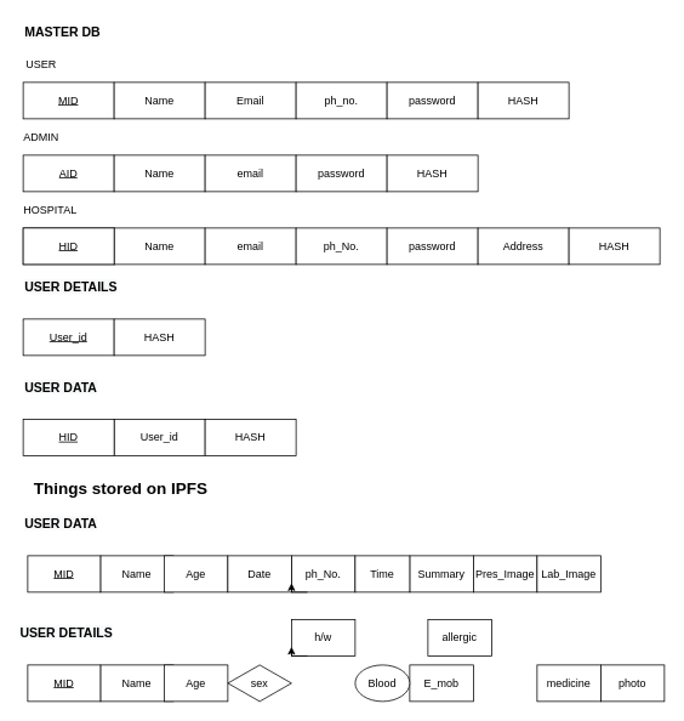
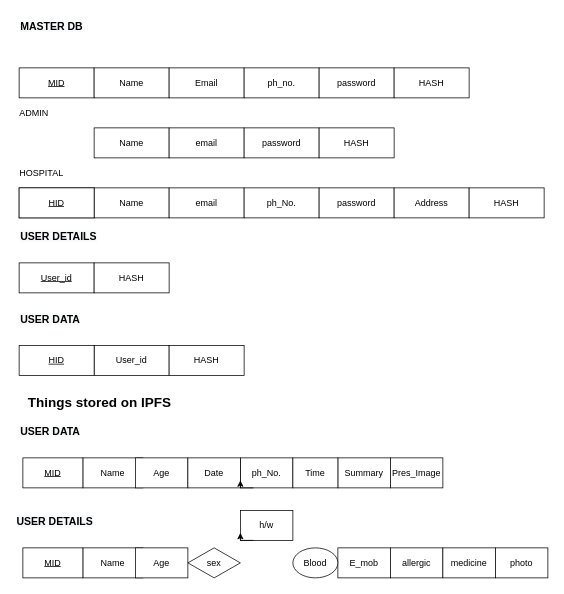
- <mxCell id="17" value="USER" style="text;html=1;strokeColor=none;fillColor=none;align=center;verticalAlign=middle;whiteSpace=wrap;rounded=0;" parent="1" vertex="1"><mxGeometry x="25" y="60" width="40" height="20" as="geometry" /></mxCell>
- <mxCell id="7" value="&lt;u&gt;AID&lt;/u&gt;" style="whiteSpace=wrap;html=1;align=center;" parent="1" vertex="1"><mxGeometry x="25" y="170" width="100" height="40" as="geometry" /></mxCell>
- <mxCell id="42" value="Lab_Image" style="whiteSpace=wrap;html=1;align=center;" vertex="1" parent="1"><mxGeometry x="590" y="610" width="70" height="40" as="geometry" /></mxCell>
- <mxCell id="47" value="allergic" style="whiteSpace=wrap;html=1;align=center;" vertex="1" parent="1"><mxGeometry x="470" y="680" width="70" height="40" as="geometry" /></mxCell>
+ <mxCell id="47" value="allergic" style="whiteSpace=wrap;html=1;align=center;" vertex="1" parent="1"><mxGeometry x="520" y="730" width="70" height="40" as="geometry" /></mxCell>
